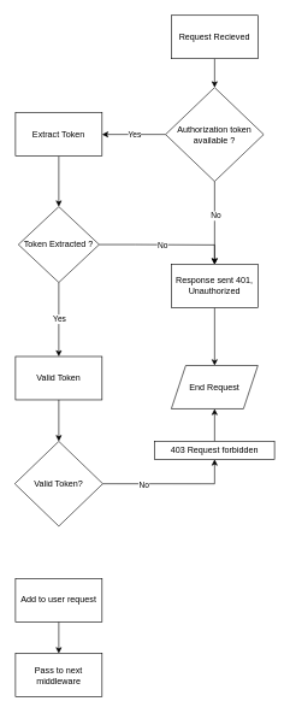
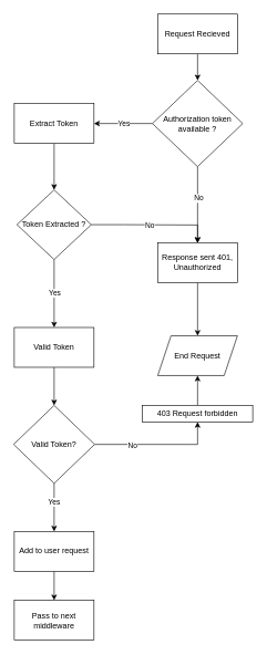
+ <mxCell id="22" value="" style="edgeStyle=orthogonalEdgeStyle;rounded=0;orthogonalLoop=1;jettySize=auto;html=1;" edge="1" parent="1" source="24" target="29"><mxGeometry relative="1" as="geometry" /></mxCell>
+ <mxCell id="23" value="Yes" style="edgeLabel;html=1;align=center;verticalAlign=middle;resizable=0;points=[];" vertex="1" connectable="0" parent="22"><mxGeometry x="-0.218" y="-1" relative="1" as="geometry"><mxPoint as="offset" /></mxGeometry></mxCell>
